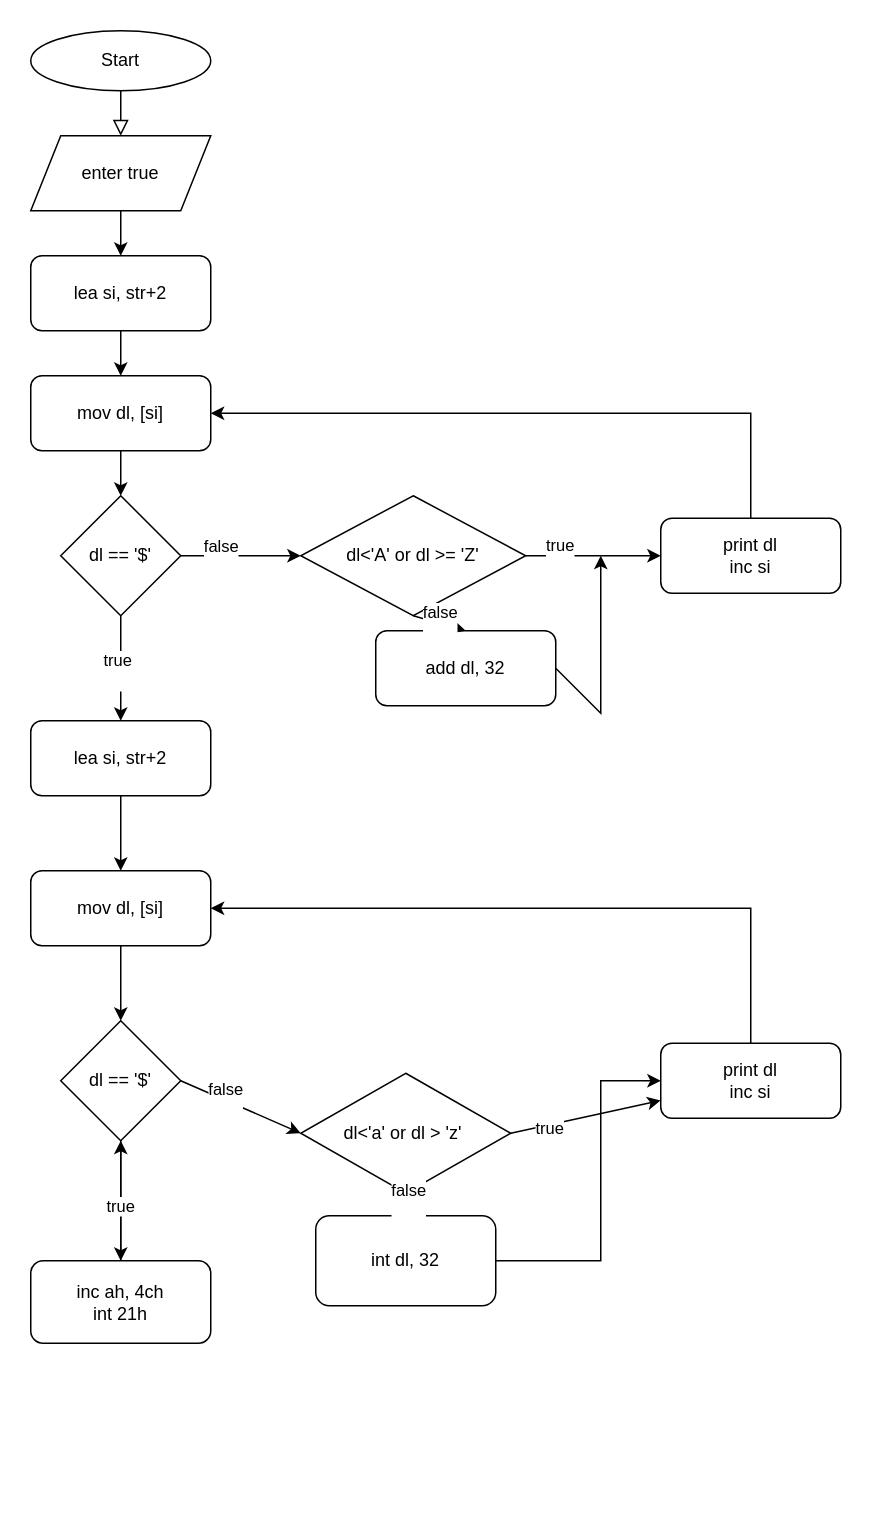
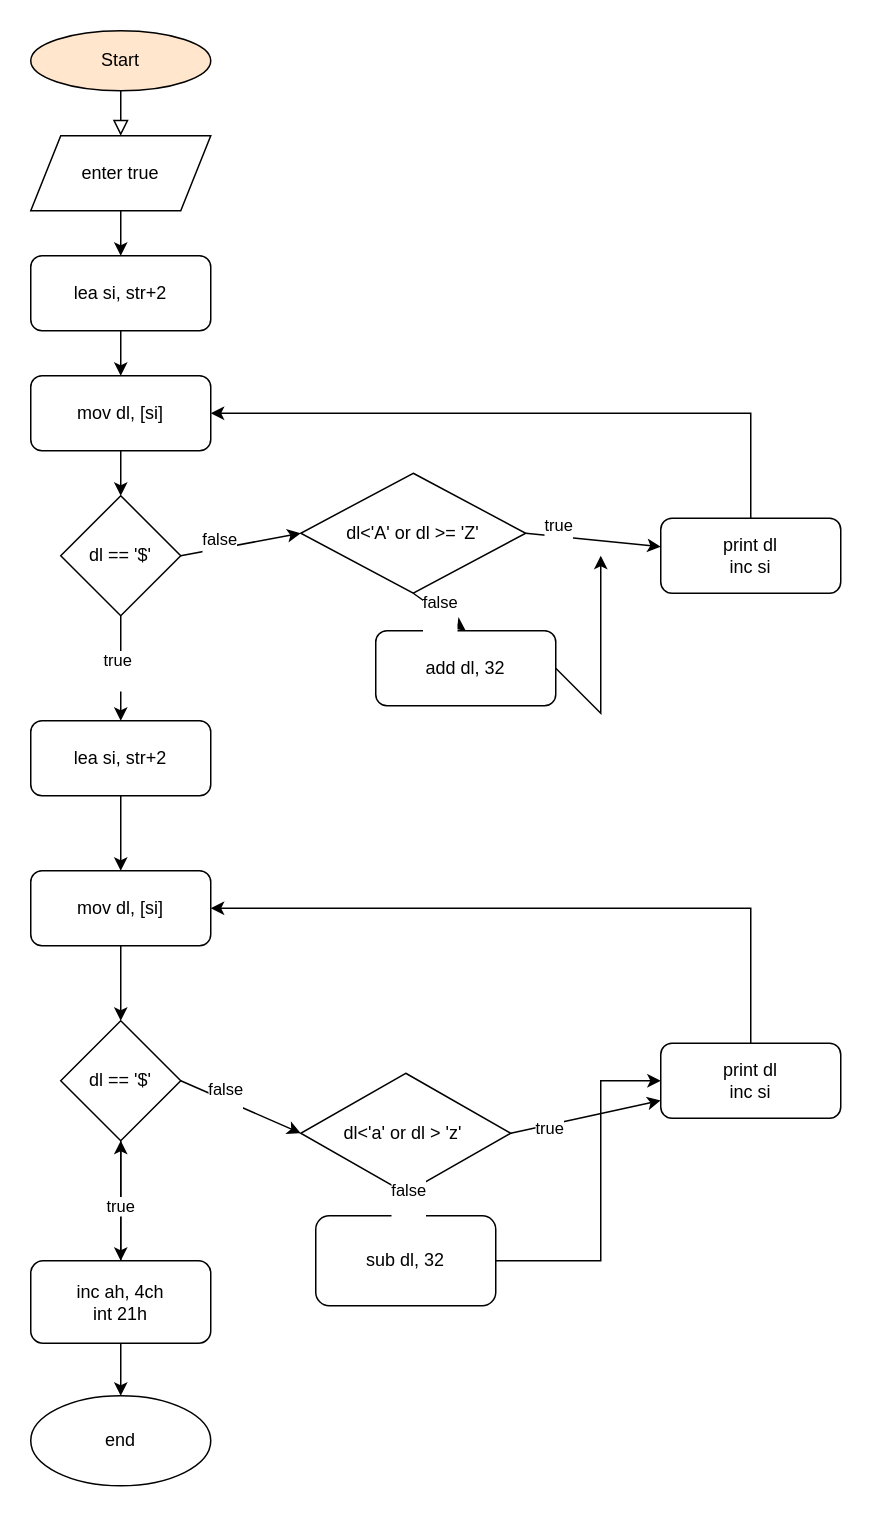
- <mxCell id="3" value="Start" style="ellipse;whiteSpace=wrap;html=1;" parent="1" vertex="1"><mxGeometry x="20" y="20" width="120" height="40" as="geometry" /></mxCell>
+ <mxCell id="3" value="Start" style="ellipse;whiteSpace=wrap;html=1;fillColor=#ffe6cc;" parent="1" vertex="1"><mxGeometry x="20" y="20" width="120" height="40" as="geometry" /></mxCell>
- <mxCell id="11" value="dl&amp;lt;'A' or dl &amp;gt;= 'Z'" style="rhombus;whiteSpace=wrap;html=1;" parent="1" vertex="1"><mxGeometry x="200" y="330" width="150" height="80" as="geometry" /></mxCell>
+ <mxCell id="11" value="dl&amp;lt;'A' or dl &amp;gt;= 'Z'" style="rhombus;whiteSpace=wrap;html=1;" parent="1" vertex="1"><mxGeometry x="200" y="315" width="150" height="80" as="geometry" /></mxCell>
- <mxCell id="29" value="int dl, 32" style="rounded=1;whiteSpace=wrap;html=1;" parent="1" vertex="1"><mxGeometry x="210" y="810" width="120" height="60" as="geometry" /></mxCell>
+ <mxCell id="29" value="sub dl, 32" style="rounded=1;whiteSpace=wrap;html=1;" parent="1" vertex="1"><mxGeometry x="210" y="810" width="120" height="60" as="geometry" /></mxCell>
+ <mxCell id="44" value="" style="endArrow=classic;html=1;rounded=0;exitX=0.5;exitY=1;exitDx=0;exitDy=0;entryX=0.5;entryY=0;entryDx=0;entryDy=0;" parent="1" source="36" target="43" edge="1"><mxGeometry width="50" height="50" relative="1" as="geometry"><mxPoint x="250" y="1080" as="sourcePoint" /><mxPoint x="300" y="1030" as="targetPoint" /></mxGeometry></mxCell>
+ <mxCell id="43" value="end" style="ellipse;whiteSpace=wrap;html=1;" parent="1" vertex="1"><mxGeometry x="20" y="930" width="120" height="60" as="geometry" /></mxCell>
